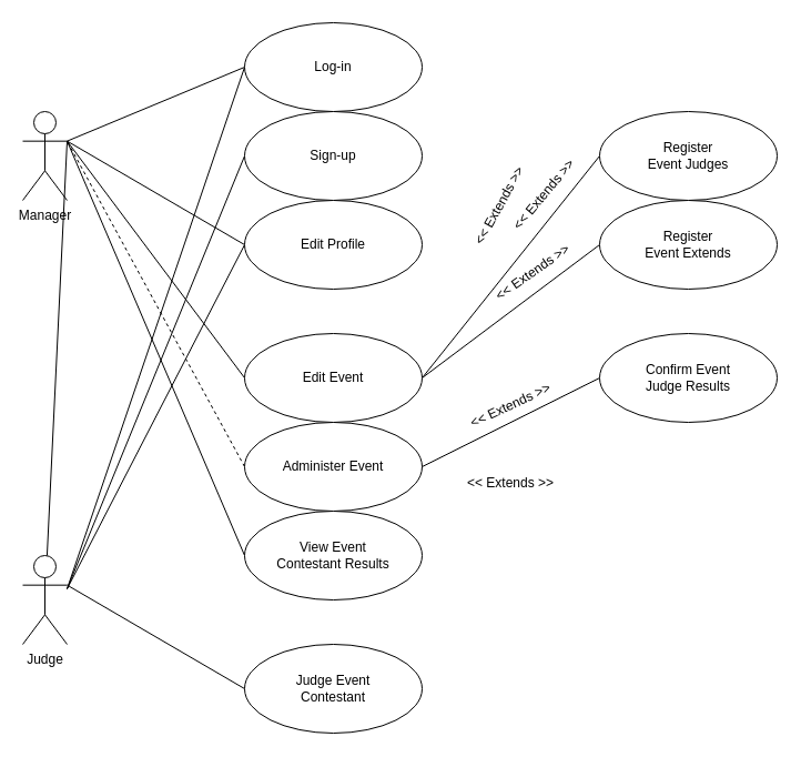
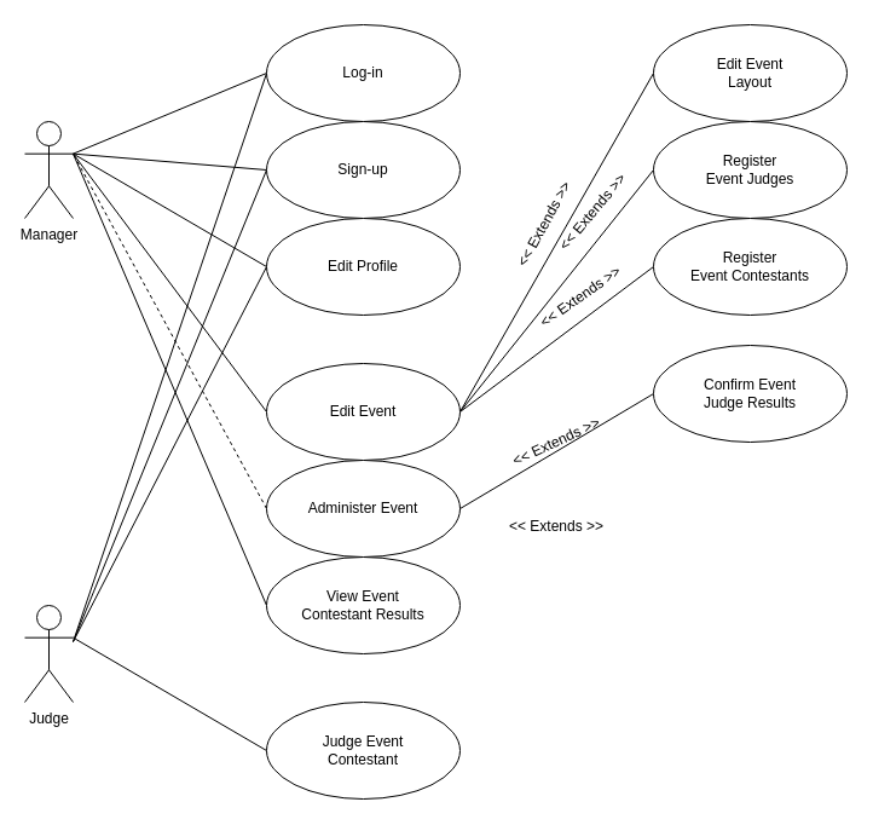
+ <mxCell id="7" value="Edit Event&lt;br&gt;Layout" style="ellipse;whiteSpace=wrap;html=1;" parent="1" vertex="1"><mxGeometry x="540" y="20" width="160" height="80" as="geometry" /></mxCell>
+ <mxCell id="6" style="edgeStyle=none;rounded=0;orthogonalLoop=1;jettySize=auto;html=1;entryX=1;entryY=0.5;entryDx=0;entryDy=0;endArrow=none;endFill=0;exitX=0;exitY=0.5;exitDx=0;exitDy=0;" edge="1" parent="1" source="7" target="26"><mxGeometry relative="1" as="geometry" /></mxCell>
- <mxCell id="22" value="Register&lt;br&gt;Event Extends" style="ellipse;whiteSpace=wrap;html=1;" parent="1" vertex="1"><mxGeometry x="540" y="180" width="160" height="80" as="geometry" /></mxCell>
+ <mxCell id="22" value="Register&lt;br&gt;Event Contestants" style="ellipse;whiteSpace=wrap;html=1;" parent="1" vertex="1"><mxGeometry x="540" y="180" width="160" height="80" as="geometry" /></mxCell>
- <mxCell id="3" style="edgeStyle=none;rounded=0;orthogonalLoop=1;jettySize=auto;html=1;exitX=1;exitY=0.333;exitDx=0;exitDy=0;exitPerimeter=0;endArrow=none;endFill=0;" edge="1" parent="1" source="4" target="5"><mxGeometry relative="1" as="geometry" /></mxCell>
+ <mxCell id="3" style="edgeStyle=none;rounded=0;orthogonalLoop=1;jettySize=auto;html=1;exitX=1;exitY=0.333;exitDx=0;exitDy=0;exitPerimeter=0;entryX=0;entryY=0.5;entryDx=0;entryDy=0;endArrow=none;endFill=0;" edge="1" parent="1" source="4" target="15"><mxGeometry relative="1" as="geometry" /></mxCell>
- <mxCell id="24" value="Confirm Event&lt;br&gt;Judge Results" style="ellipse;whiteSpace=wrap;html=1;" parent="1" vertex="1"><mxGeometry x="540" y="300" width="160" height="80" as="geometry" /></mxCell>
+ <mxCell id="24" value="Confirm Event&lt;br&gt;Judge Results" style="ellipse;whiteSpace=wrap;html=1;" parent="1" vertex="1"><mxGeometry x="540" y="285" width="160" height="80" as="geometry" /></mxCell>
